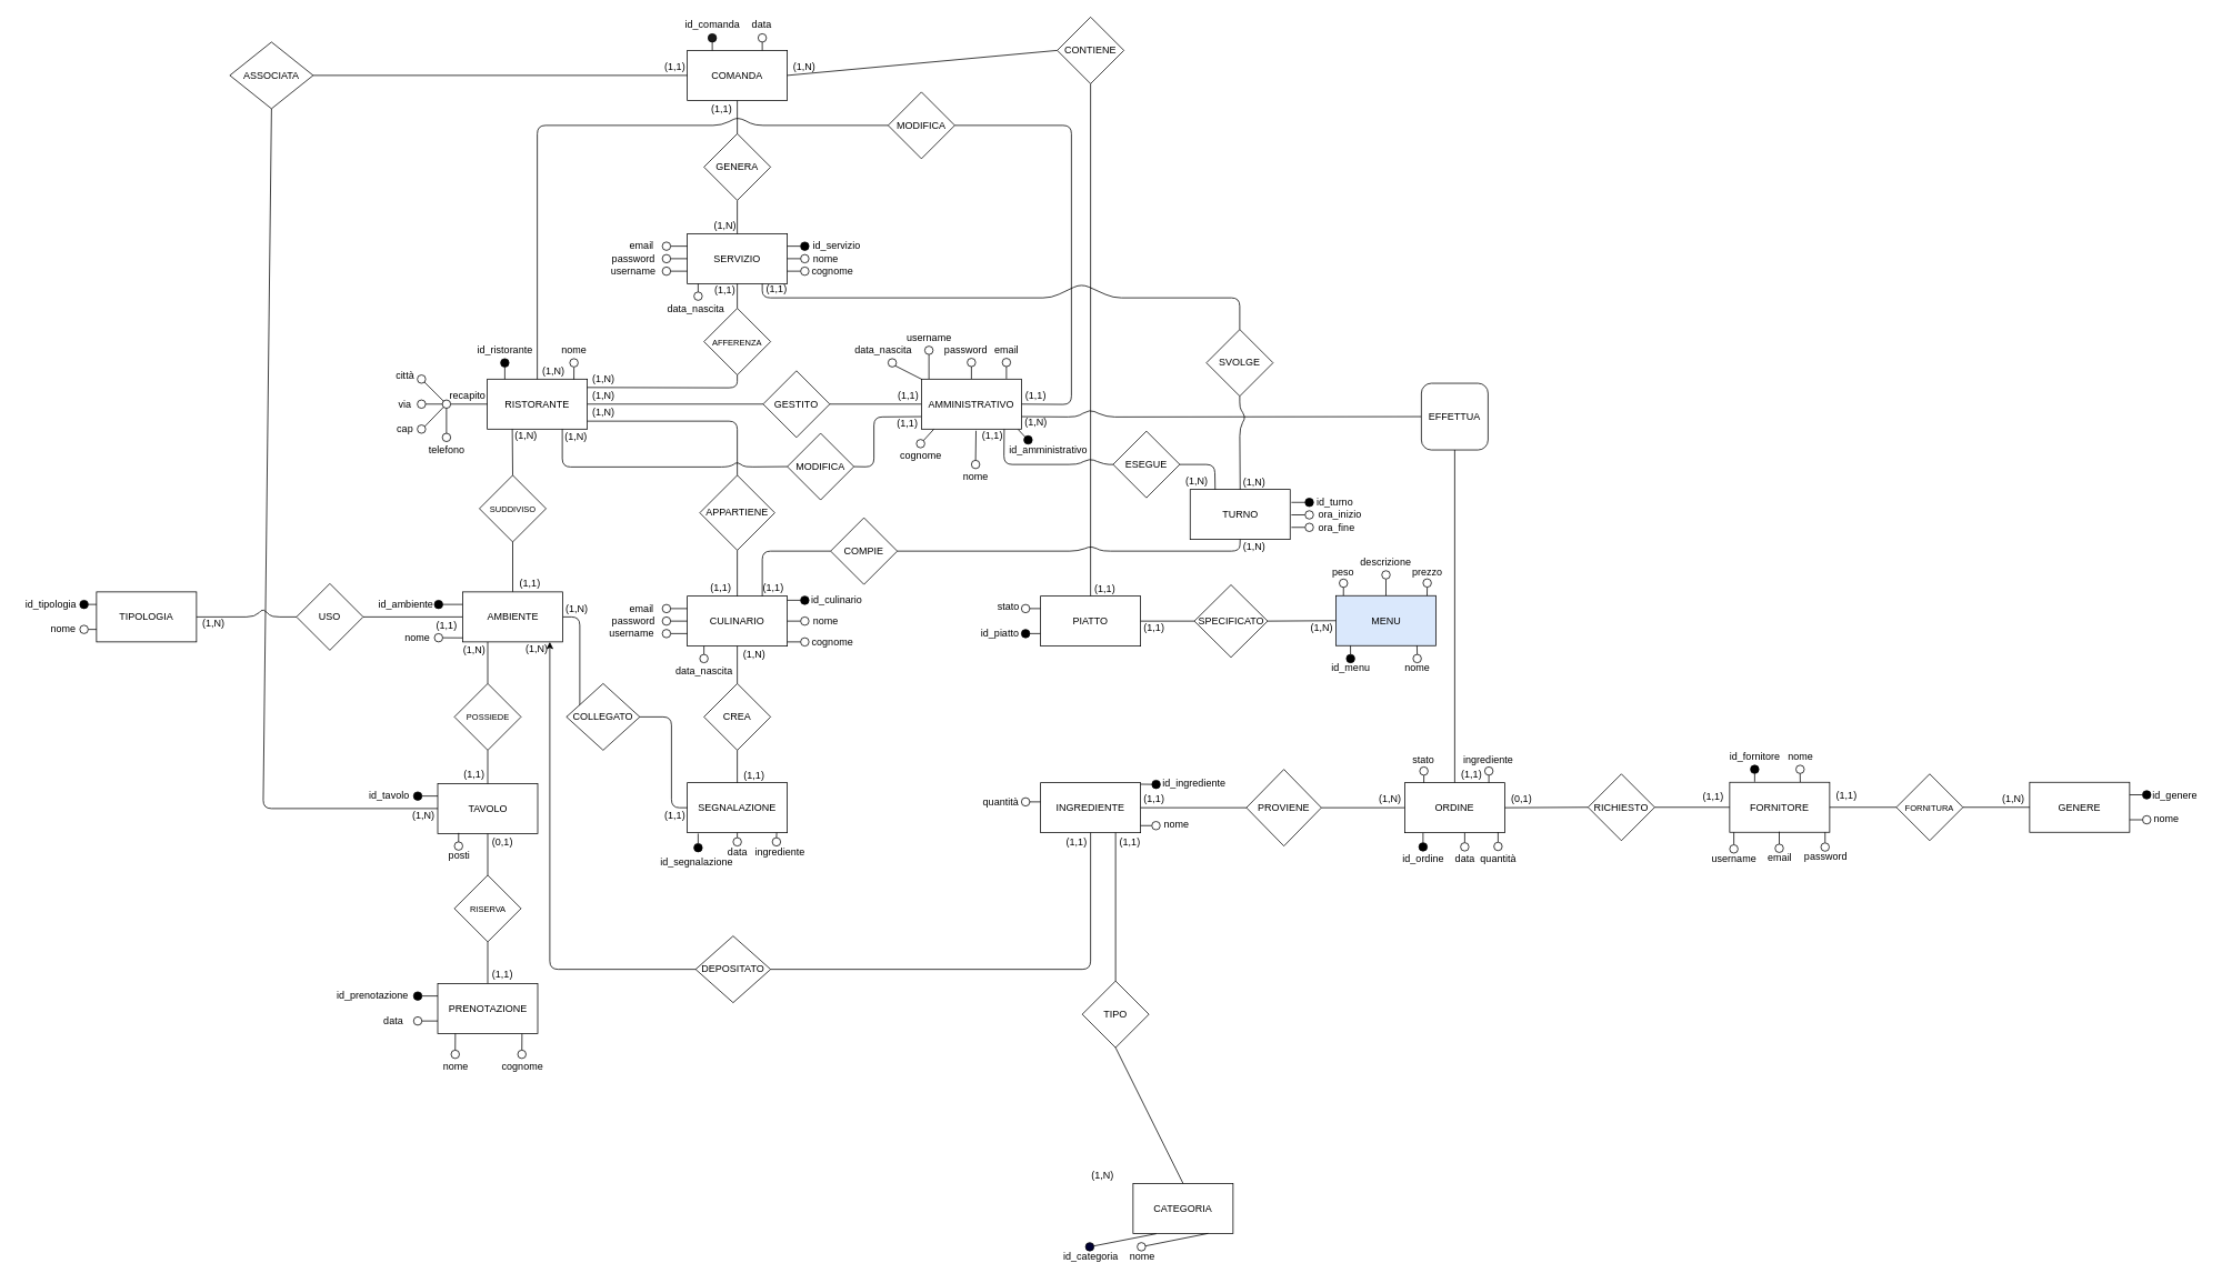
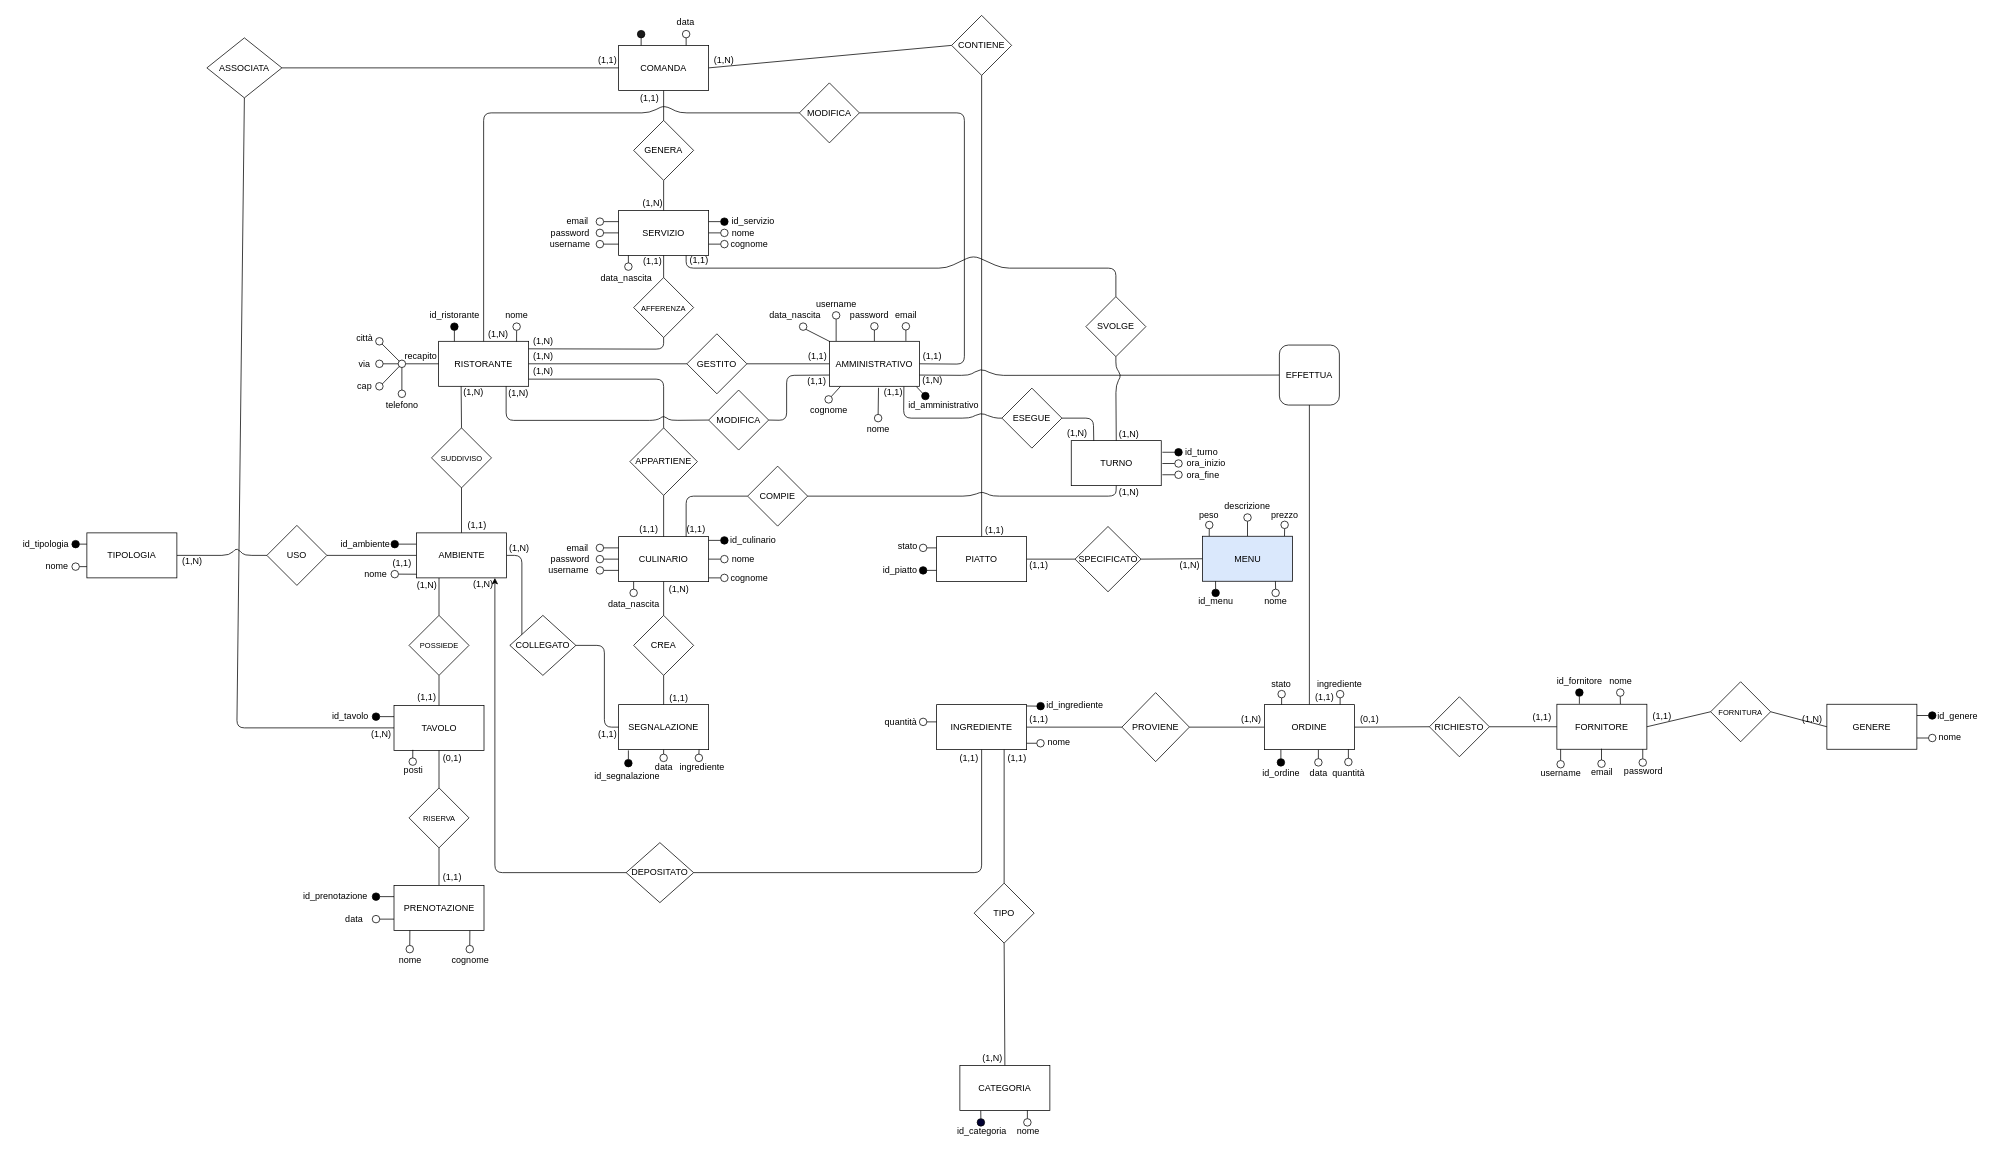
- <mxCell id="164" value="id_comanda" style="text;html=1;align=center;verticalAlign=middle;resizable=0;points=[];autosize=1;" parent="1" vertex="1"><mxGeometry x="816.5" y="20" width="75" height="18" as="geometry" /></mxCell>
- <mxCell id="234" value="&lt;font style=&quot;font-size: 10px&quot;&gt;FORNITURA&lt;/font&gt;" style="rhombus;whiteSpace=wrap;html=1;" parent="1" vertex="1"><mxGeometry x="2275" y="928.5" width="80" height="80" as="geometry" /></mxCell>
+ <mxCell id="234" value="&lt;font style=&quot;font-size: 10px&quot;&gt;FORNITURA&lt;/font&gt;" style="rhombus;whiteSpace=wrap;html=1;" parent="1" vertex="1"><mxGeometry x="2280" y="908.5" width="80" height="80" as="geometry" /></mxCell>
- <mxCell id="189" value="CATEGORIA" style="rounded=0;whiteSpace=wrap;html=1;" parent="1" vertex="1"><mxGeometry x="1359" y="1420" width="120" height="60" as="geometry" /></mxCell>
+ <mxCell id="189" value="CATEGORIA" style="rounded=0;whiteSpace=wrap;html=1;" parent="1" vertex="1"><mxGeometry x="1279" y="1420" width="120" height="60" as="geometry" /></mxCell>
